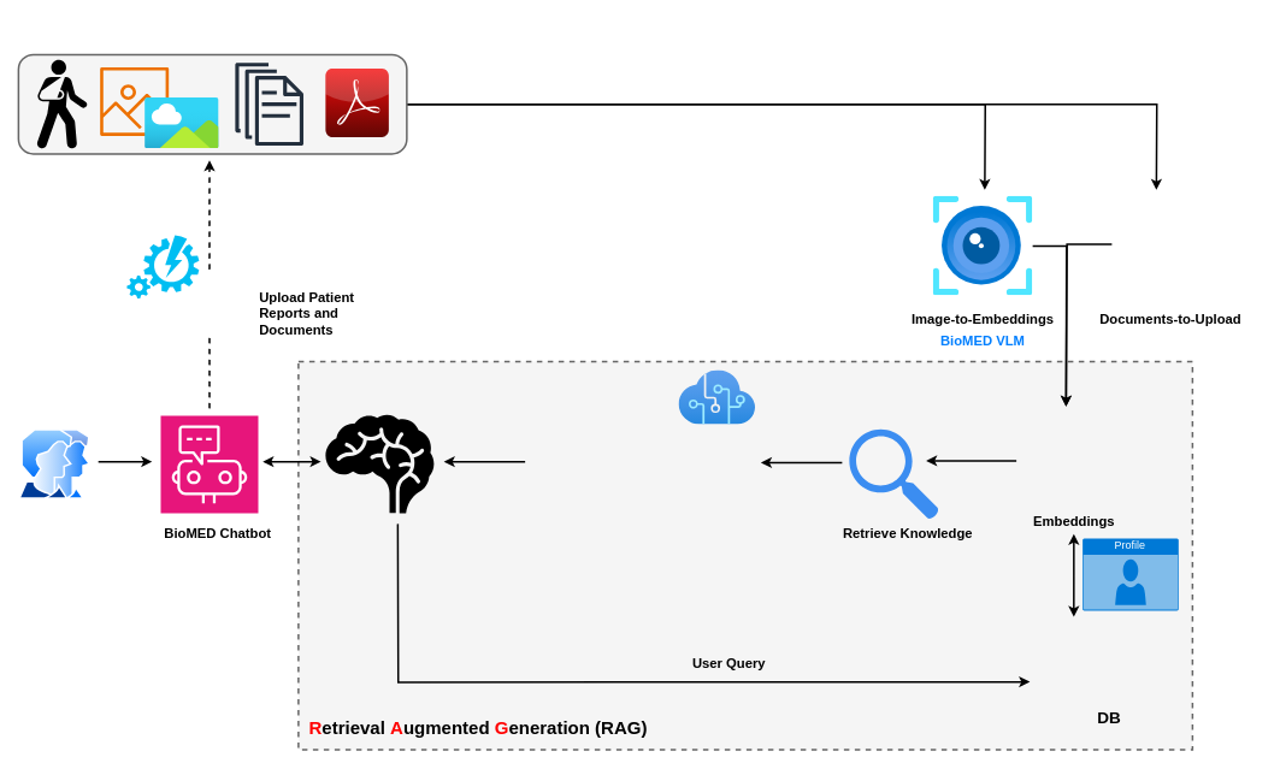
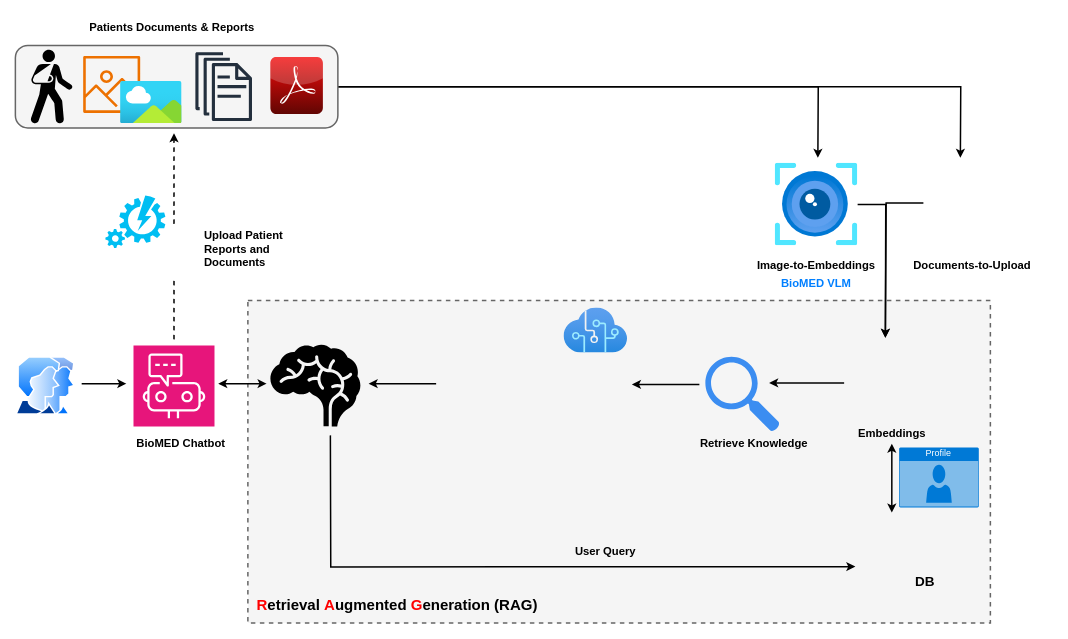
+ <mxCell id="32" value="&lt;b&gt;&lt;font style=&quot;font-size: 15px;&quot;&gt;Patients Documents &amp;amp; Reports&lt;/font&gt;&lt;/b&gt;" style="text;html=1;align=center;verticalAlign=middle;whiteSpace=wrap;rounded=0;container=0;" parent="23" vertex="1"><mxGeometry x="90" width="237.5" height="30" as="geometry" /></mxCell>
- <mxCell id="33" value="&lt;font style=&quot;font-size: 15px;&quot;&gt;&lt;b&gt;Upload Patient Reports and Documents&lt;/b&gt;&lt;/font&gt;" style="text;html=1;align=left;verticalAlign=middle;whiteSpace=wrap;rounded=0;" parent="1" vertex="1"><mxGeometry x="285" y="309" width="120" height="74" as="geometry" /></mxCell>
+ <mxCell id="33" value="&lt;font style=&quot;font-size: 15px;&quot;&gt;&lt;b&gt;Upload Patient Reports and Documents&lt;/b&gt;&lt;/font&gt;" style="text;html=1;align=left;verticalAlign=middle;whiteSpace=wrap;rounded=0;" parent="1" vertex="1"><mxGeometry x="270" y="294" width="120" height="74" as="geometry" /></mxCell>
- <mxCell id="48" value="&lt;b&gt;&lt;font style=&quot;font-size: 18px;&quot;&gt;DB&lt;/font&gt;&lt;/b&gt;" style="text;html=1;align=center;verticalAlign=middle;whiteSpace=wrap;rounded=0;" vertex="1" parent="1"><mxGeometry x="1198.32" y="780" width="60" height="30" as="geometry" /></mxCell>
+ <mxCell id="48" value="&lt;b&gt;&lt;font style=&quot;font-size: 18px;&quot;&gt;DB&lt;/font&gt;&lt;/b&gt;" style="text;html=1;align=center;verticalAlign=middle;whiteSpace=wrap;rounded=0;" vertex="1" parent="1"><mxGeometry x="1203.32" y="760" width="60" height="30" as="geometry" /></mxCell>
